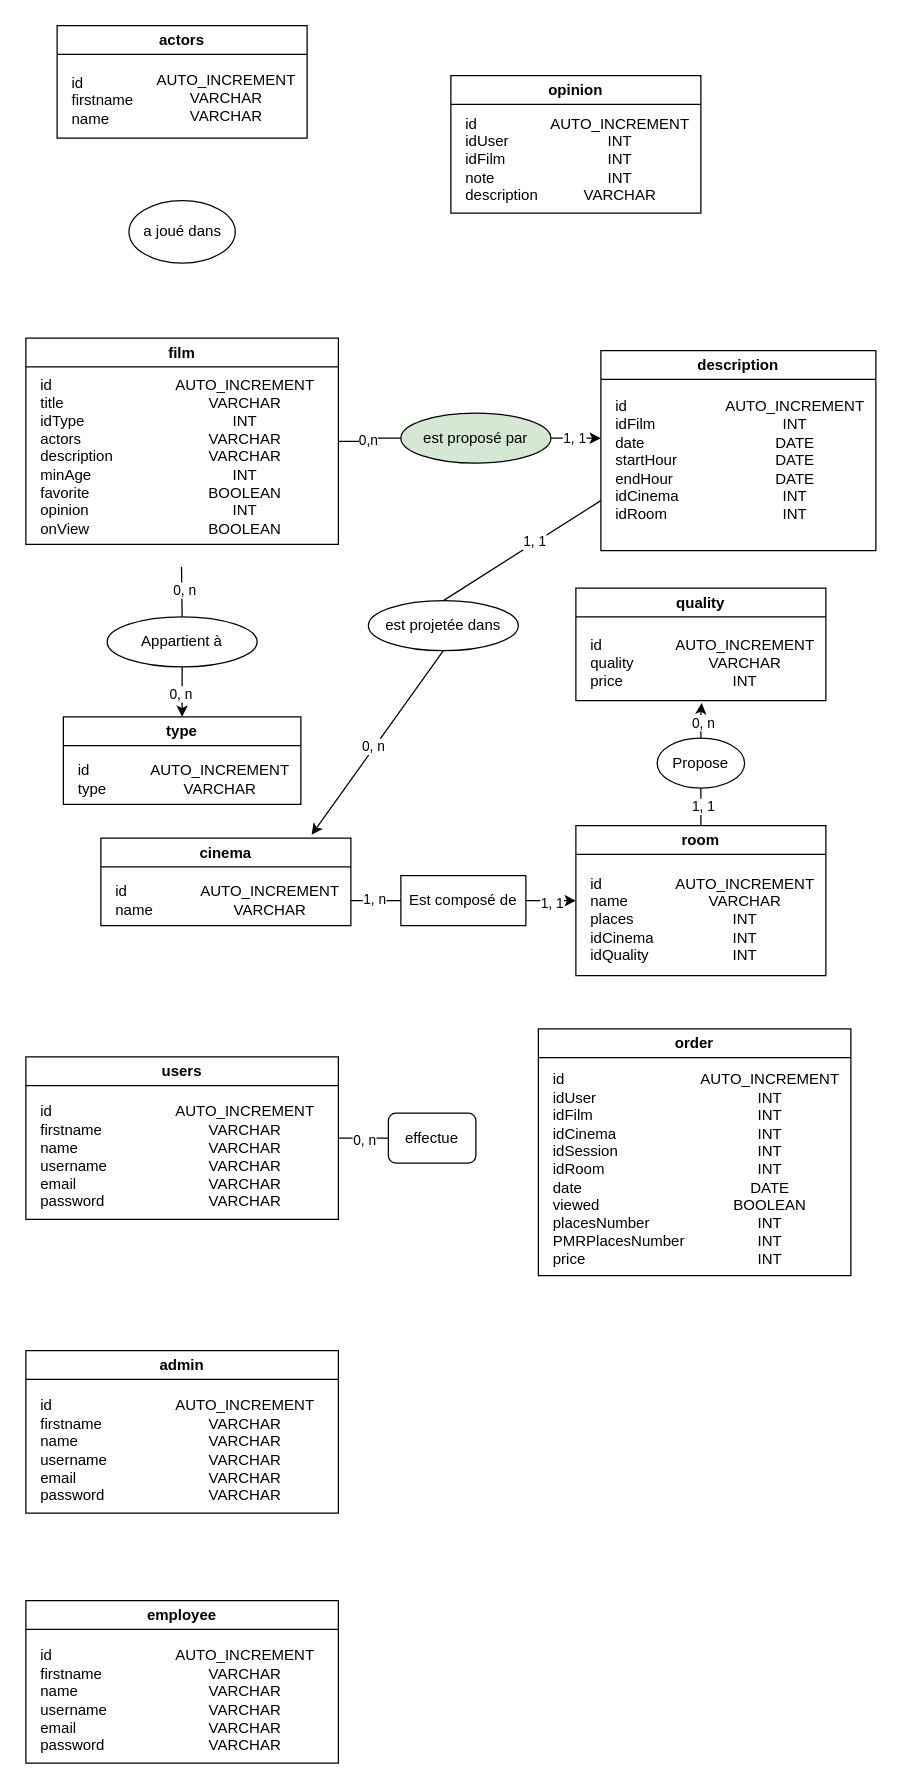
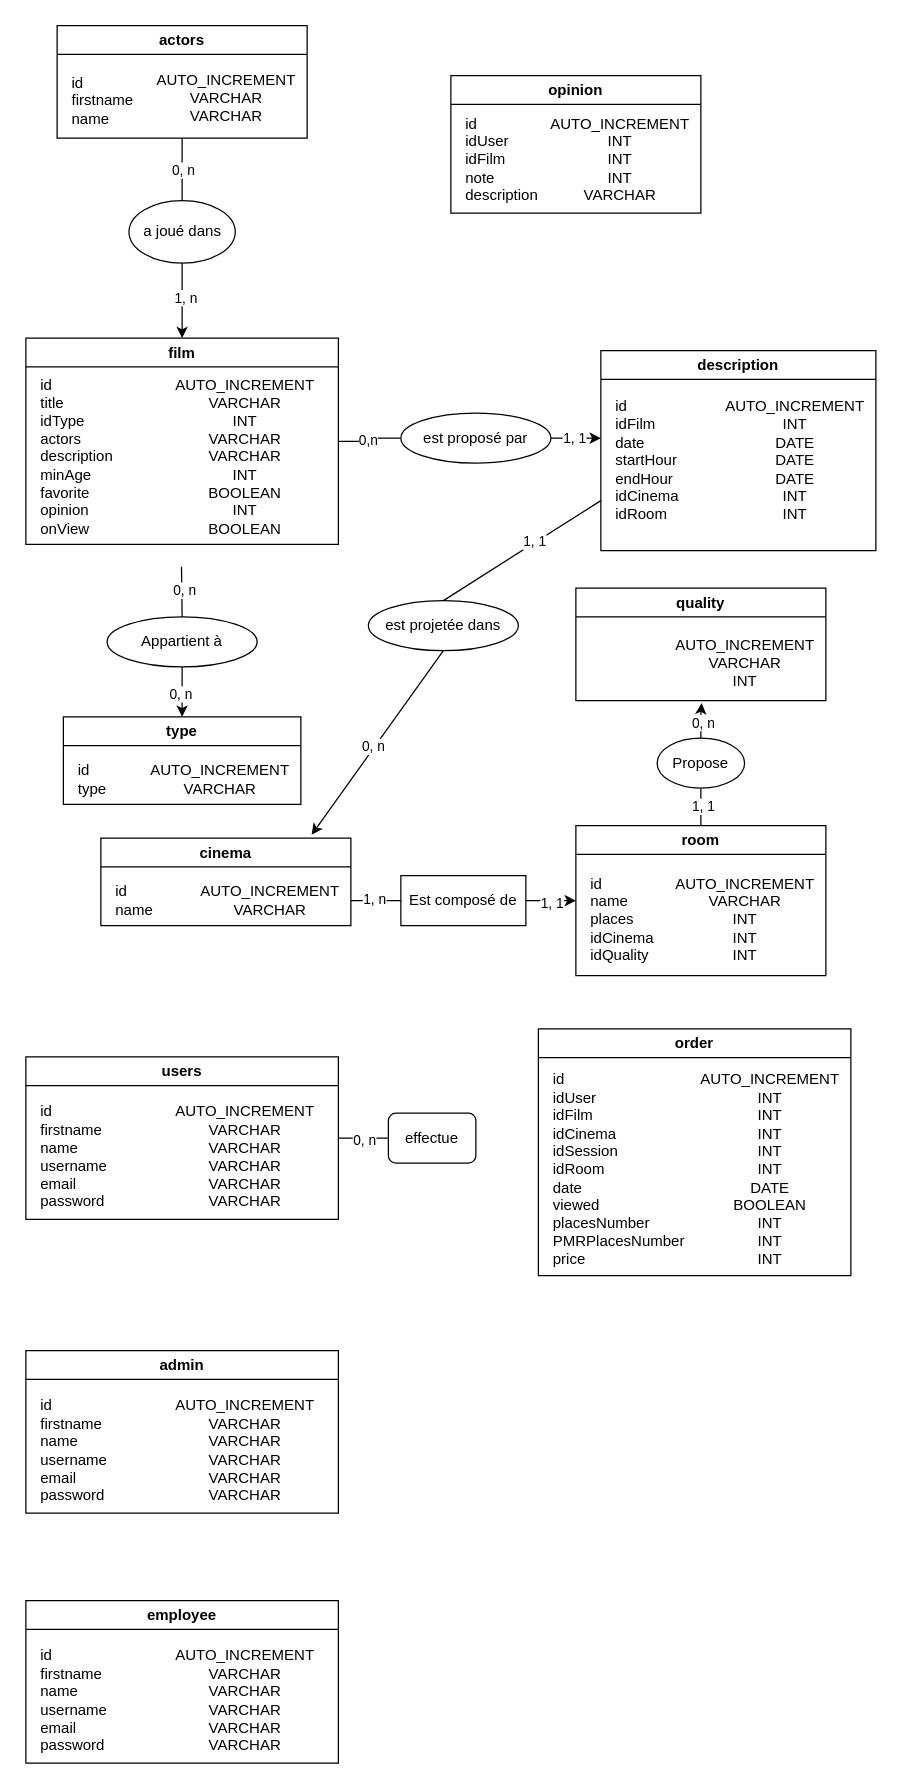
+ <mxCell id="60" style="edgeStyle=orthogonalEdgeStyle;rounded=0;orthogonalLoop=1;jettySize=auto;html=1;entryX=0.5;entryY=0;entryDx=0;entryDy=0;" parent="1" source="63" target="9" edge="1"><mxGeometry relative="1" as="geometry" /></mxCell>
+ <mxCell id="61" value="0, n" style="edgeLabel;html=1;align=center;verticalAlign=middle;resizable=0;points=[];" parent="60" vertex="1" connectable="0"><mxGeometry x="-0.683" relative="1" as="geometry"><mxPoint as="offset" /></mxGeometry></mxCell>
+ <mxCell id="62" value="1, n" style="edgeLabel;html=1;align=center;verticalAlign=middle;resizable=0;points=[];" parent="60" vertex="1" connectable="0"><mxGeometry x="0.592" y="2" relative="1" as="geometry"><mxPoint as="offset" /></mxGeometry></mxCell>
- <mxCell id="19" value="est proposé par" style="ellipse;whiteSpace=wrap;html=1;fillColor=#d5e8d4;" parent="1" vertex="1"><mxGeometry x="320" y="330" width="120" height="40" as="geometry" /></mxCell>
+ <mxCell id="19" value="est proposé par" style="ellipse;whiteSpace=wrap;html=1;" parent="1" vertex="1"><mxGeometry x="320" y="330" width="120" height="40" as="geometry" /></mxCell>
- <mxCell id="27" value="id&lt;div&gt;quality&lt;br&gt;&lt;div&gt;price&lt;/div&gt;&lt;/div&gt;" style="text;html=1;align=left;verticalAlign=middle;resizable=0;points=[];autosize=1;strokeColor=none;fillColor=none;" parent="25" vertex="1"><mxGeometry x="10" y="30" width="60" height="60" as="geometry" /></mxCell>
